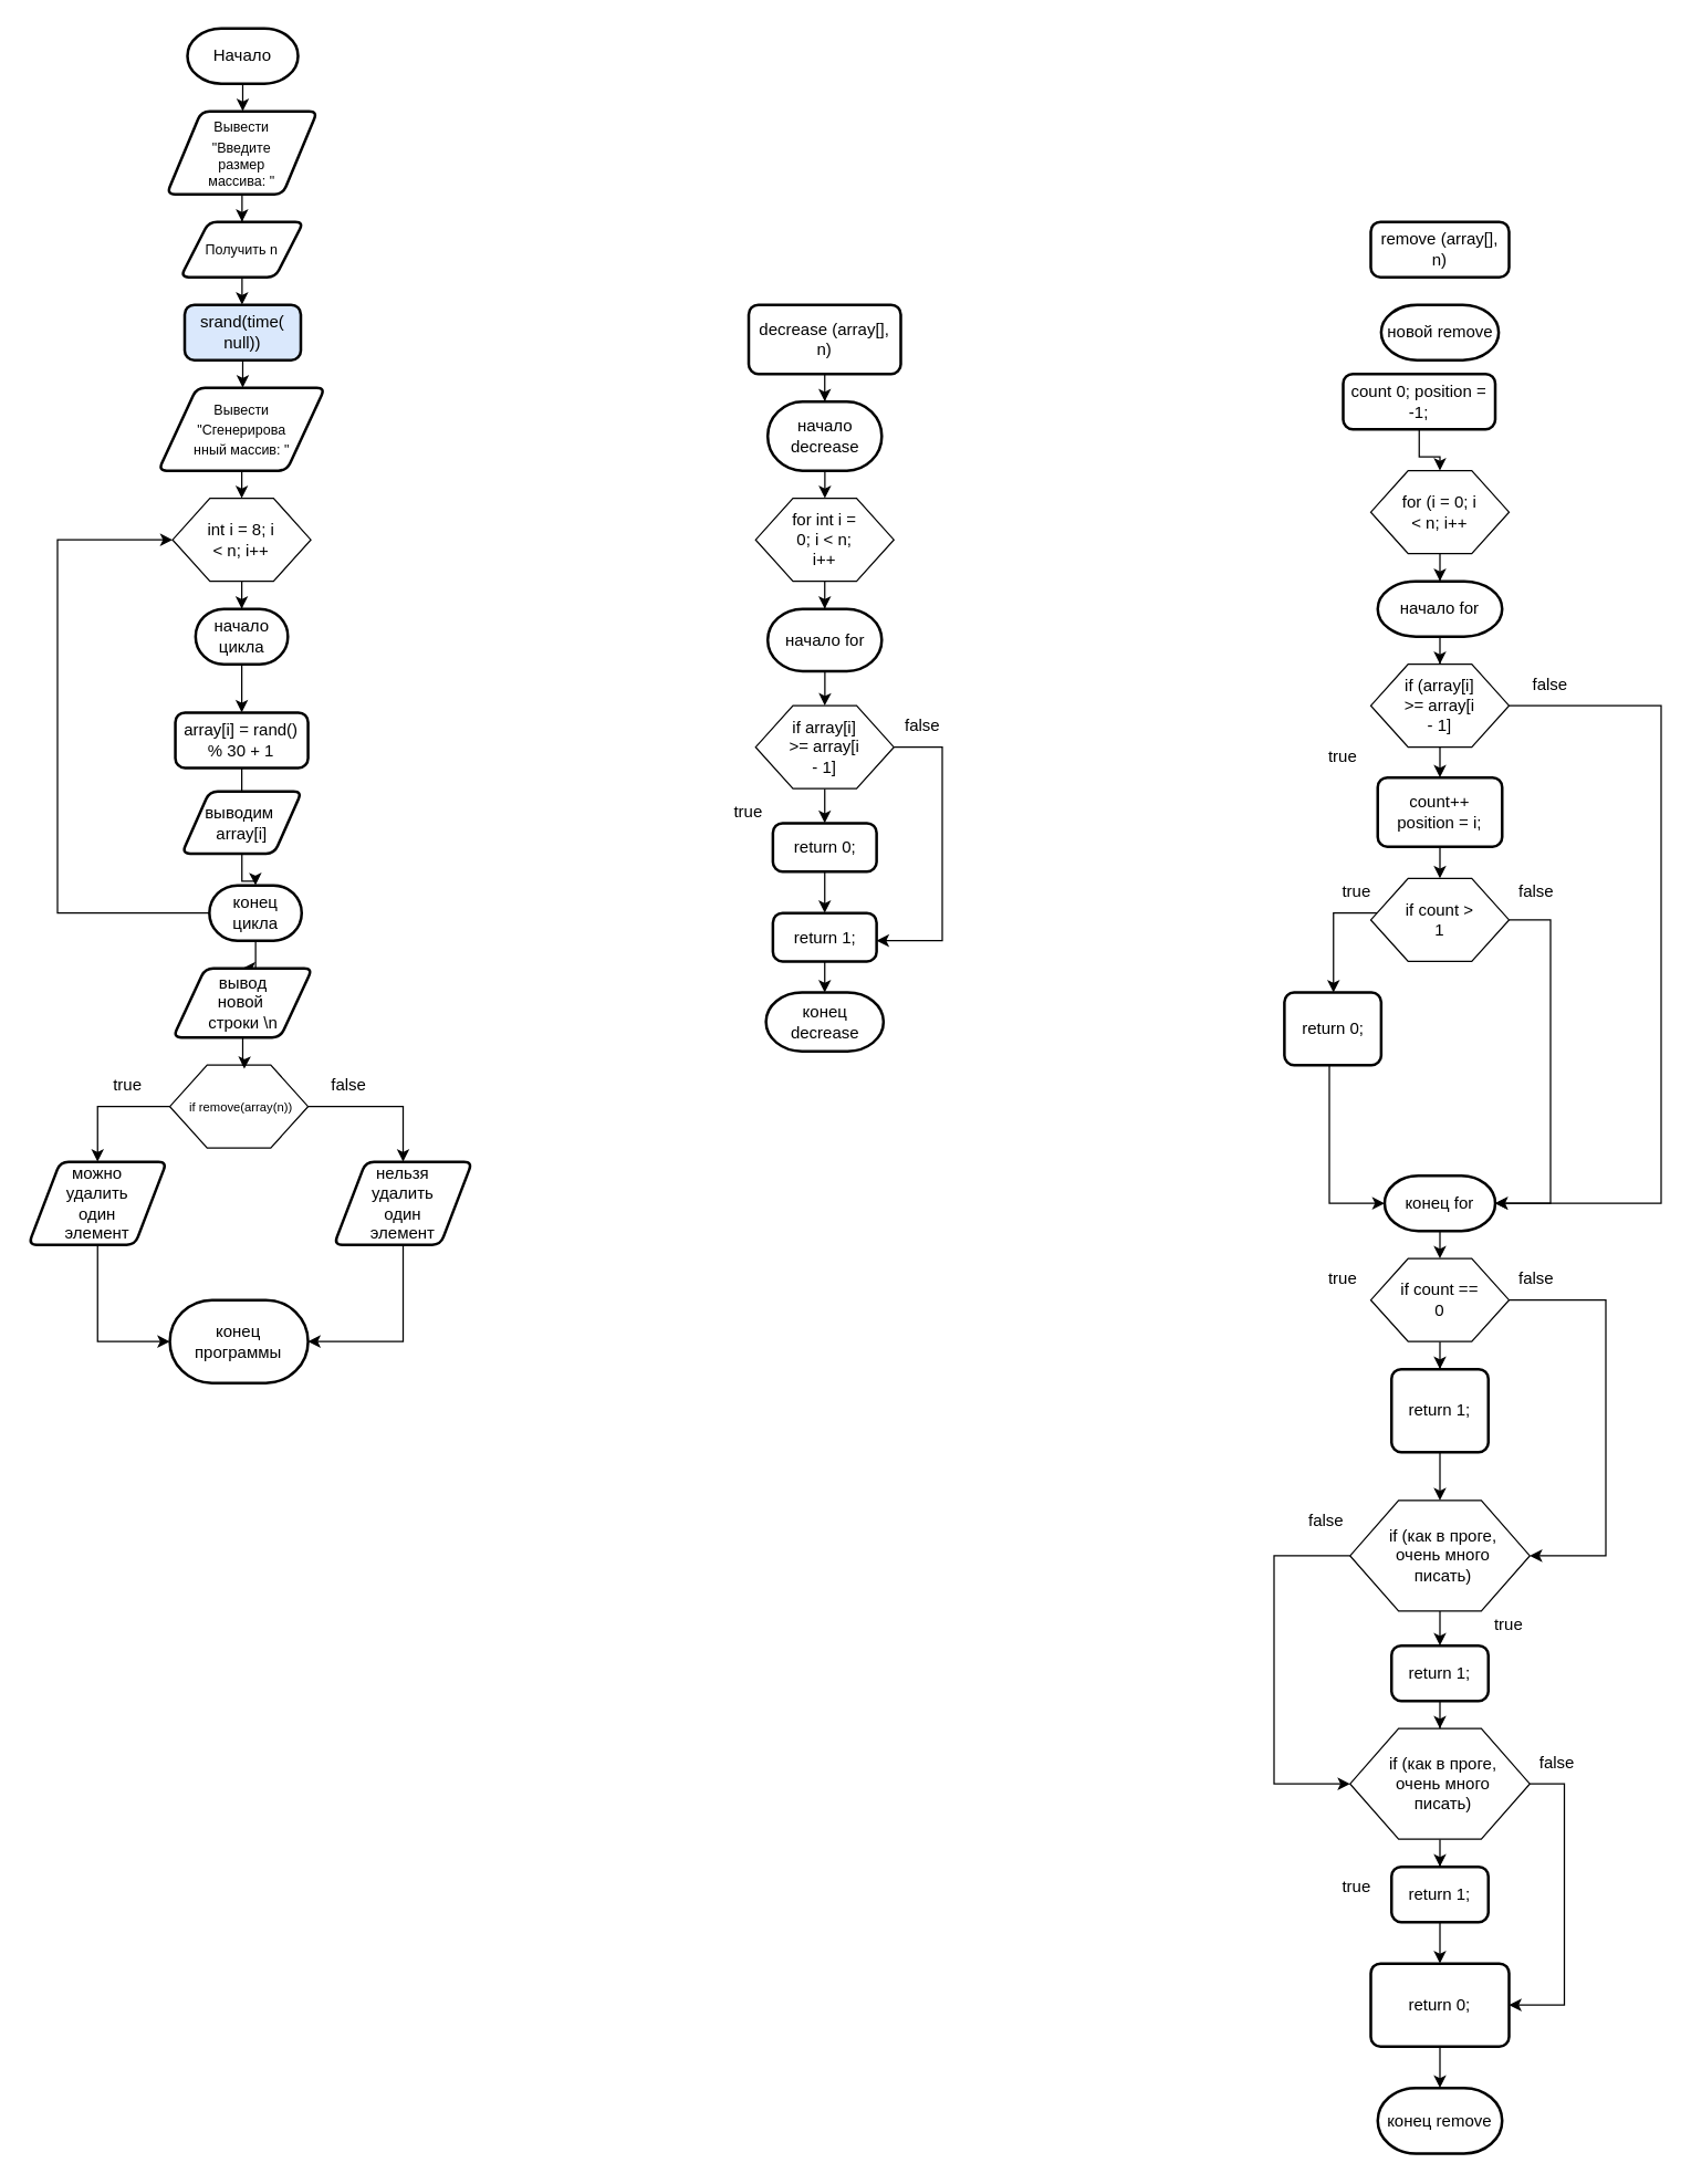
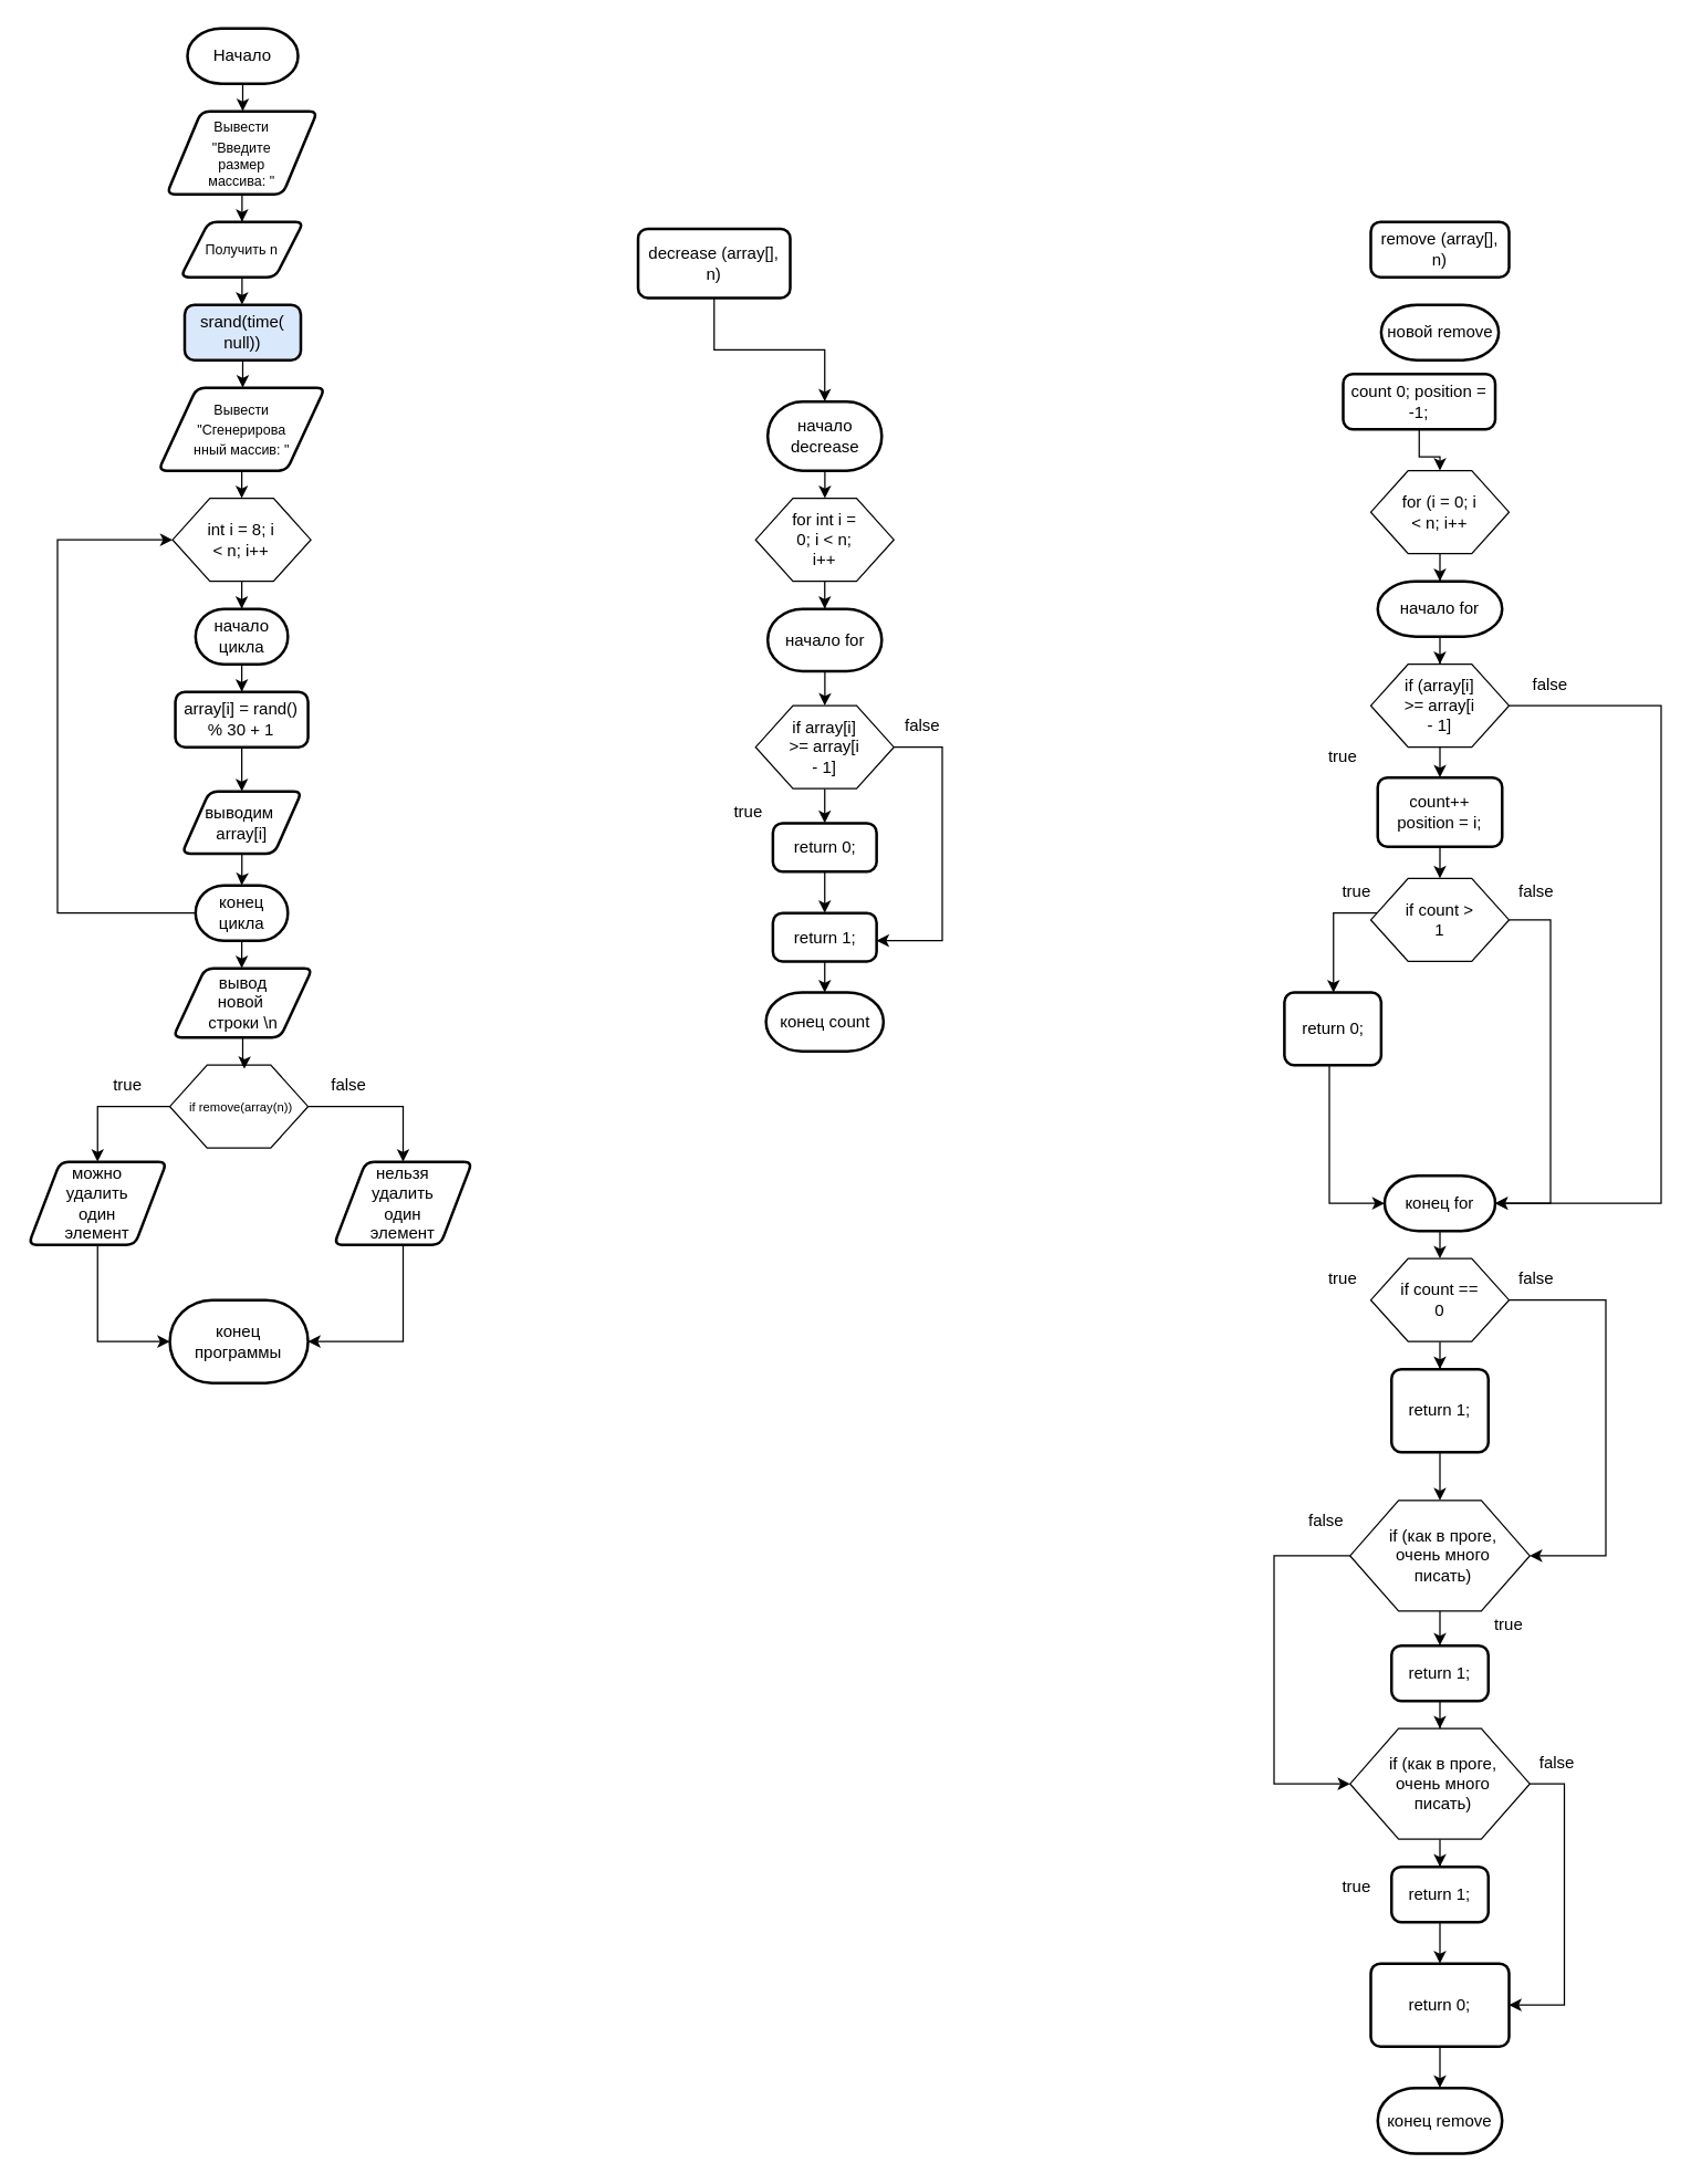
- <mxCell id="37" value="decrease (array[], n)" style="rounded=1;whiteSpace=wrap;html=1;absoluteArcSize=1;arcSize=14;strokeWidth=2;" vertex="1" parent="1"><mxGeometry x="541" y="220" width="110" height="50" as="geometry" /></mxCell>
+ <mxCell id="37" value="decrease (array[], n)" style="rounded=1;whiteSpace=wrap;html=1;absoluteArcSize=1;arcSize=14;strokeWidth=2;" vertex="1" parent="1"><mxGeometry x="461" y="165" width="110" height="50" as="geometry" /></mxCell>
- <mxCell id="18" value="array[i] = rand()&lt;br&gt;% 30 + 1" style="rounded=1;whiteSpace=wrap;html=1;absoluteArcSize=1;arcSize=14;strokeWidth=2;" parent="1" vertex="1"><mxGeometry x="126.25" y="515" width="96" height="40" as="geometry" /></mxCell>
+ <mxCell id="18" value="array[i] = rand()&lt;br&gt;% 30 + 1" style="rounded=1;whiteSpace=wrap;html=1;absoluteArcSize=1;arcSize=14;strokeWidth=2;" parent="1" vertex="1"><mxGeometry x="126.25" y="500" width="96" height="40" as="geometry" /></mxCell>
- <mxCell id="22" value="конец цикла" style="strokeWidth=2;html=1;shape=mxgraph.flowchart.terminator;whiteSpace=wrap;" parent="1" vertex="1"><mxGeometry x="150.87" y="640" width="66.75" height="40" as="geometry" /></mxCell>
+ <mxCell id="22" value="конец цикла" style="strokeWidth=2;html=1;shape=mxgraph.flowchart.terminator;whiteSpace=wrap;" parent="1" vertex="1"><mxGeometry x="140.87" y="640" width="66.75" height="40" as="geometry" /></mxCell>
- <mxCell id="52" value="конец decrease" style="strokeWidth=2;html=1;shape=mxgraph.flowchart.terminator;whiteSpace=wrap;" vertex="1" parent="1"><mxGeometry x="553.5" y="717.5" width="85" height="42.5" as="geometry" /></mxCell>
+ <mxCell id="52" value="конец count" style="strokeWidth=2;html=1;shape=mxgraph.flowchart.terminator;whiteSpace=wrap;" vertex="1" parent="1"><mxGeometry x="553.5" y="717.5" width="85" height="42.5" as="geometry" /></mxCell>
